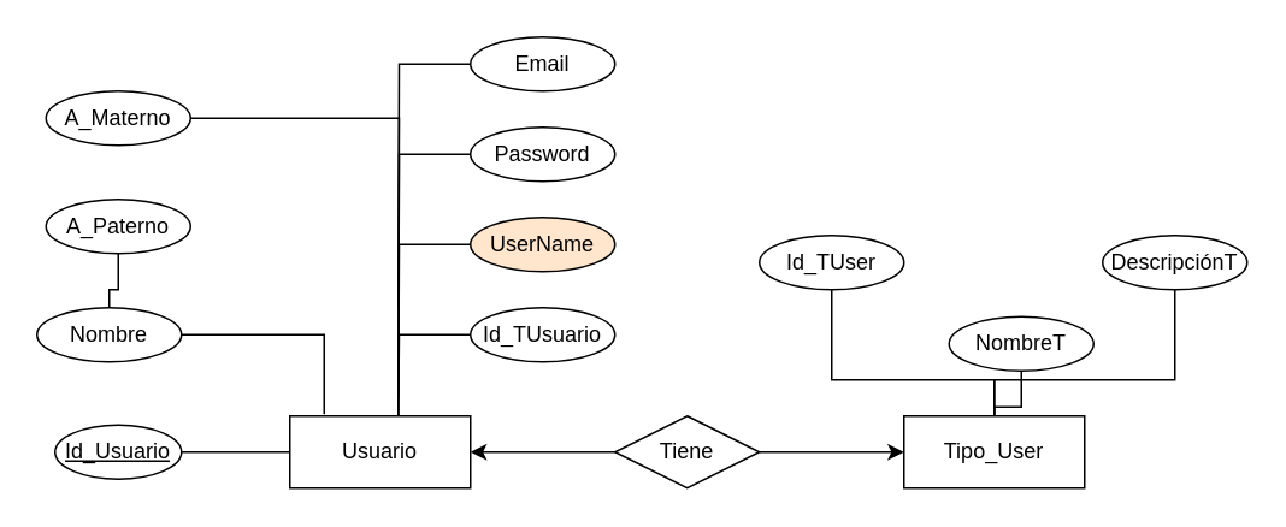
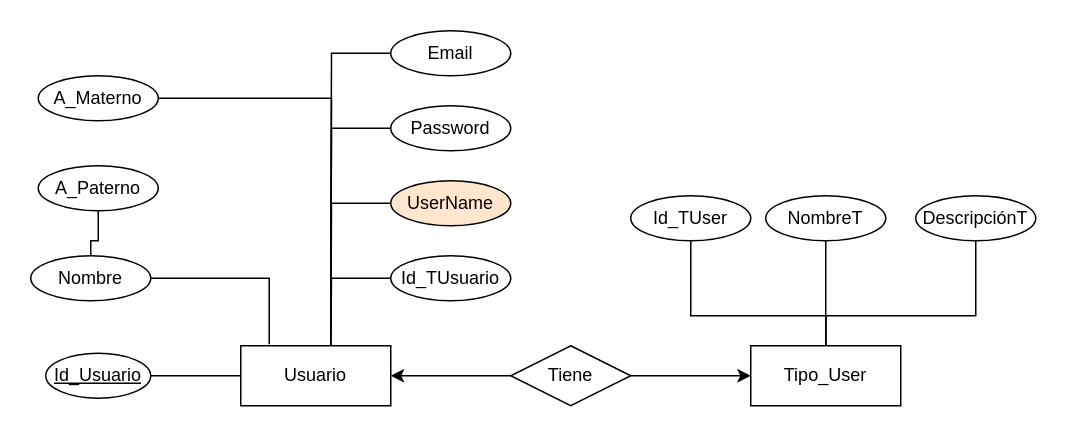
- <mxCell id="23" value="NombreT" style="ellipse;whiteSpace=wrap;html=1;align=center;" vertex="1" parent="1"><mxGeometry x="525" y="175" width="80" height="30" as="geometry" /></mxCell>
+ <mxCell id="23" value="NombreT" style="ellipse;whiteSpace=wrap;html=1;align=center;" vertex="1" parent="1"><mxGeometry x="510" y="130" width="80" height="30" as="geometry" /></mxCell>
